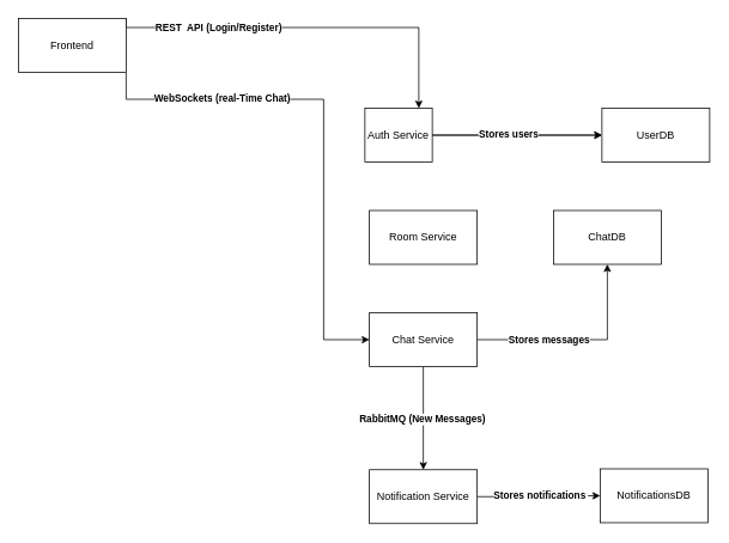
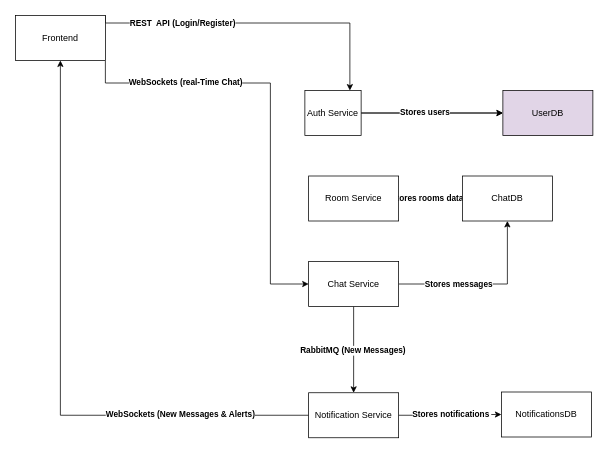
- <mxCell id="26" value="UserDB" style="rounded=0;whiteSpace=wrap;html=1;" vertex="1" parent="1"><mxGeometry x="670" y="120" width="120" height="60" as="geometry" /></mxCell>
+ <mxCell id="26" value="UserDB" style="rounded=0;whiteSpace=wrap;html=1;fillColor=#e1d5e7;" vertex="1" parent="1"><mxGeometry x="670" y="120" width="120" height="60" as="geometry" /></mxCell>
+ <mxCell id="2" value="" style="edgeStyle=orthogonalEdgeStyle;rounded=0;orthogonalLoop=1;jettySize=auto;html=1;" edge="1" parent="1" source="5" target="25"><mxGeometry relative="1" as="geometry" /></mxCell>
+ <mxCell id="3" value="Text" style="edgeLabel;html=1;align=center;verticalAlign=middle;resizable=0;points=[];" vertex="1" connectable="0" parent="2"><mxGeometry x="0.026" y="2" relative="1" as="geometry"><mxPoint x="-1" as="offset" /></mxGeometry></mxCell>
+ <mxCell id="4" value="&lt;b&gt;Stores rooms data&lt;/b&gt;" style="edgeLabel;html=1;align=center;verticalAlign=middle;resizable=0;points=[];" vertex="1" connectable="0" parent="2"><mxGeometry x="0.077" y="1" relative="1" as="geometry"><mxPoint x="-9" as="offset" /></mxGeometry></mxCell>
+ <mxCell id="12" style="edgeStyle=orthogonalEdgeStyle;rounded=0;orthogonalLoop=1;jettySize=auto;html=1;exitX=0;exitY=0.5;exitDx=0;exitDy=0;entryX=0.5;entryY=1;entryDx=0;entryDy=0;" edge="1" parent="1" source="14" target="24"><mxGeometry relative="1" as="geometry" /></mxCell>
+ <mxCell id="13" value="&lt;b&gt;WebSockets (New Messages &amp;amp; Alerts)&lt;/b&gt;" style="edgeLabel;html=1;align=center;verticalAlign=middle;resizable=0;points=[];" vertex="1" connectable="0" parent="12"><mxGeometry x="-0.572" y="-2" relative="1" as="geometry"><mxPoint as="offset" /></mxGeometry></mxCell>
